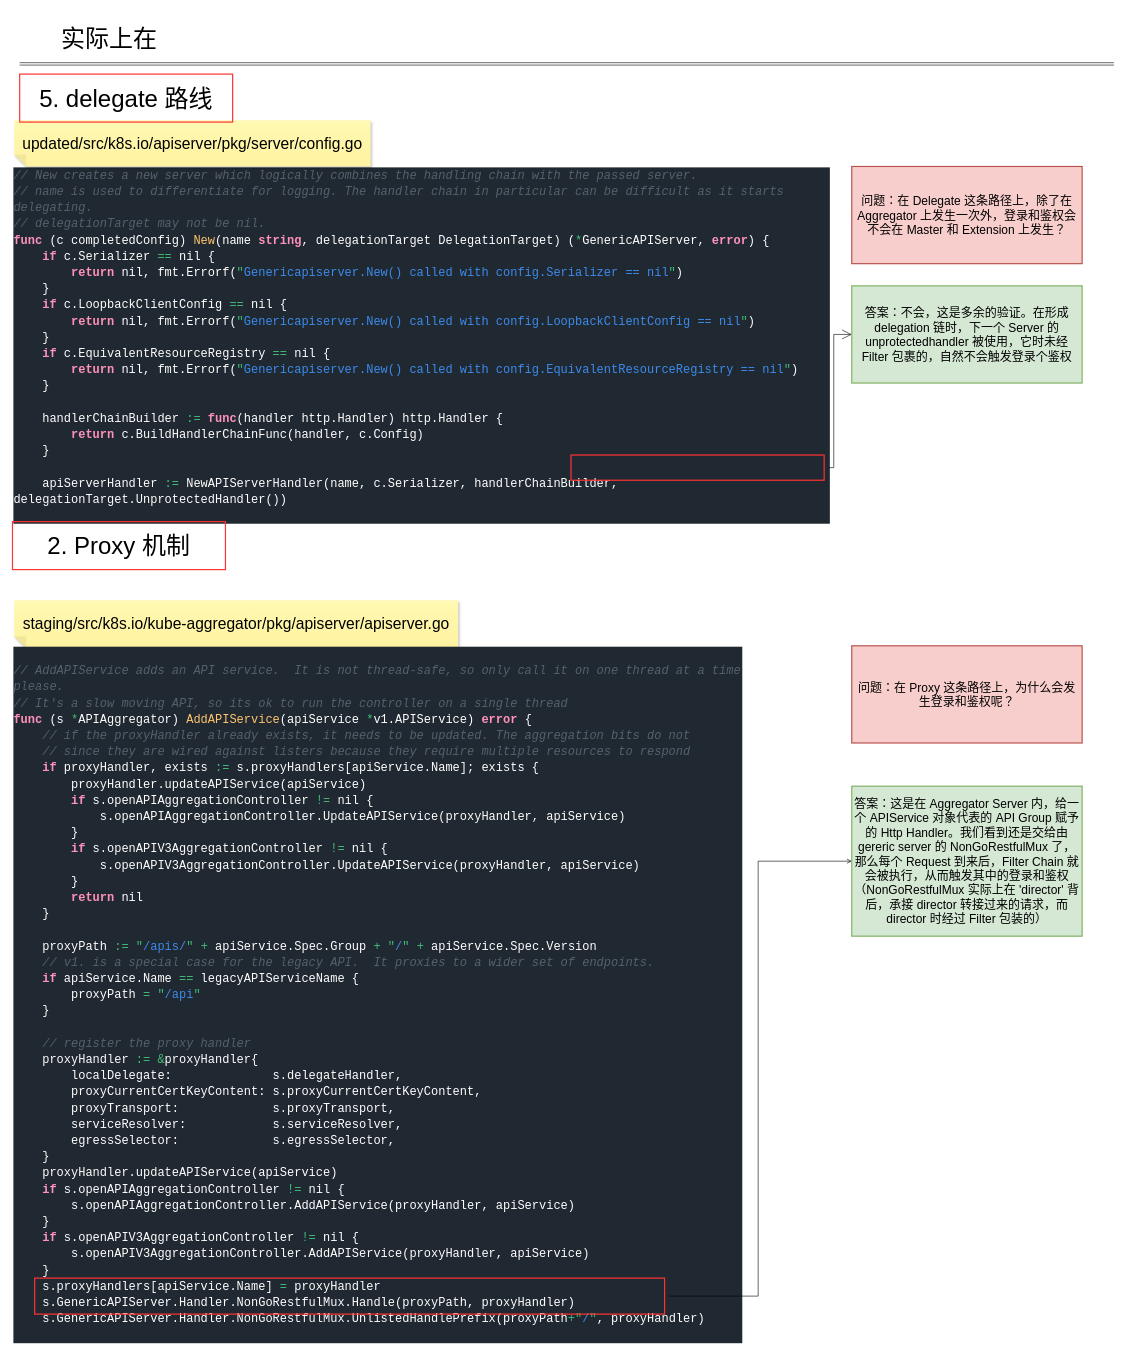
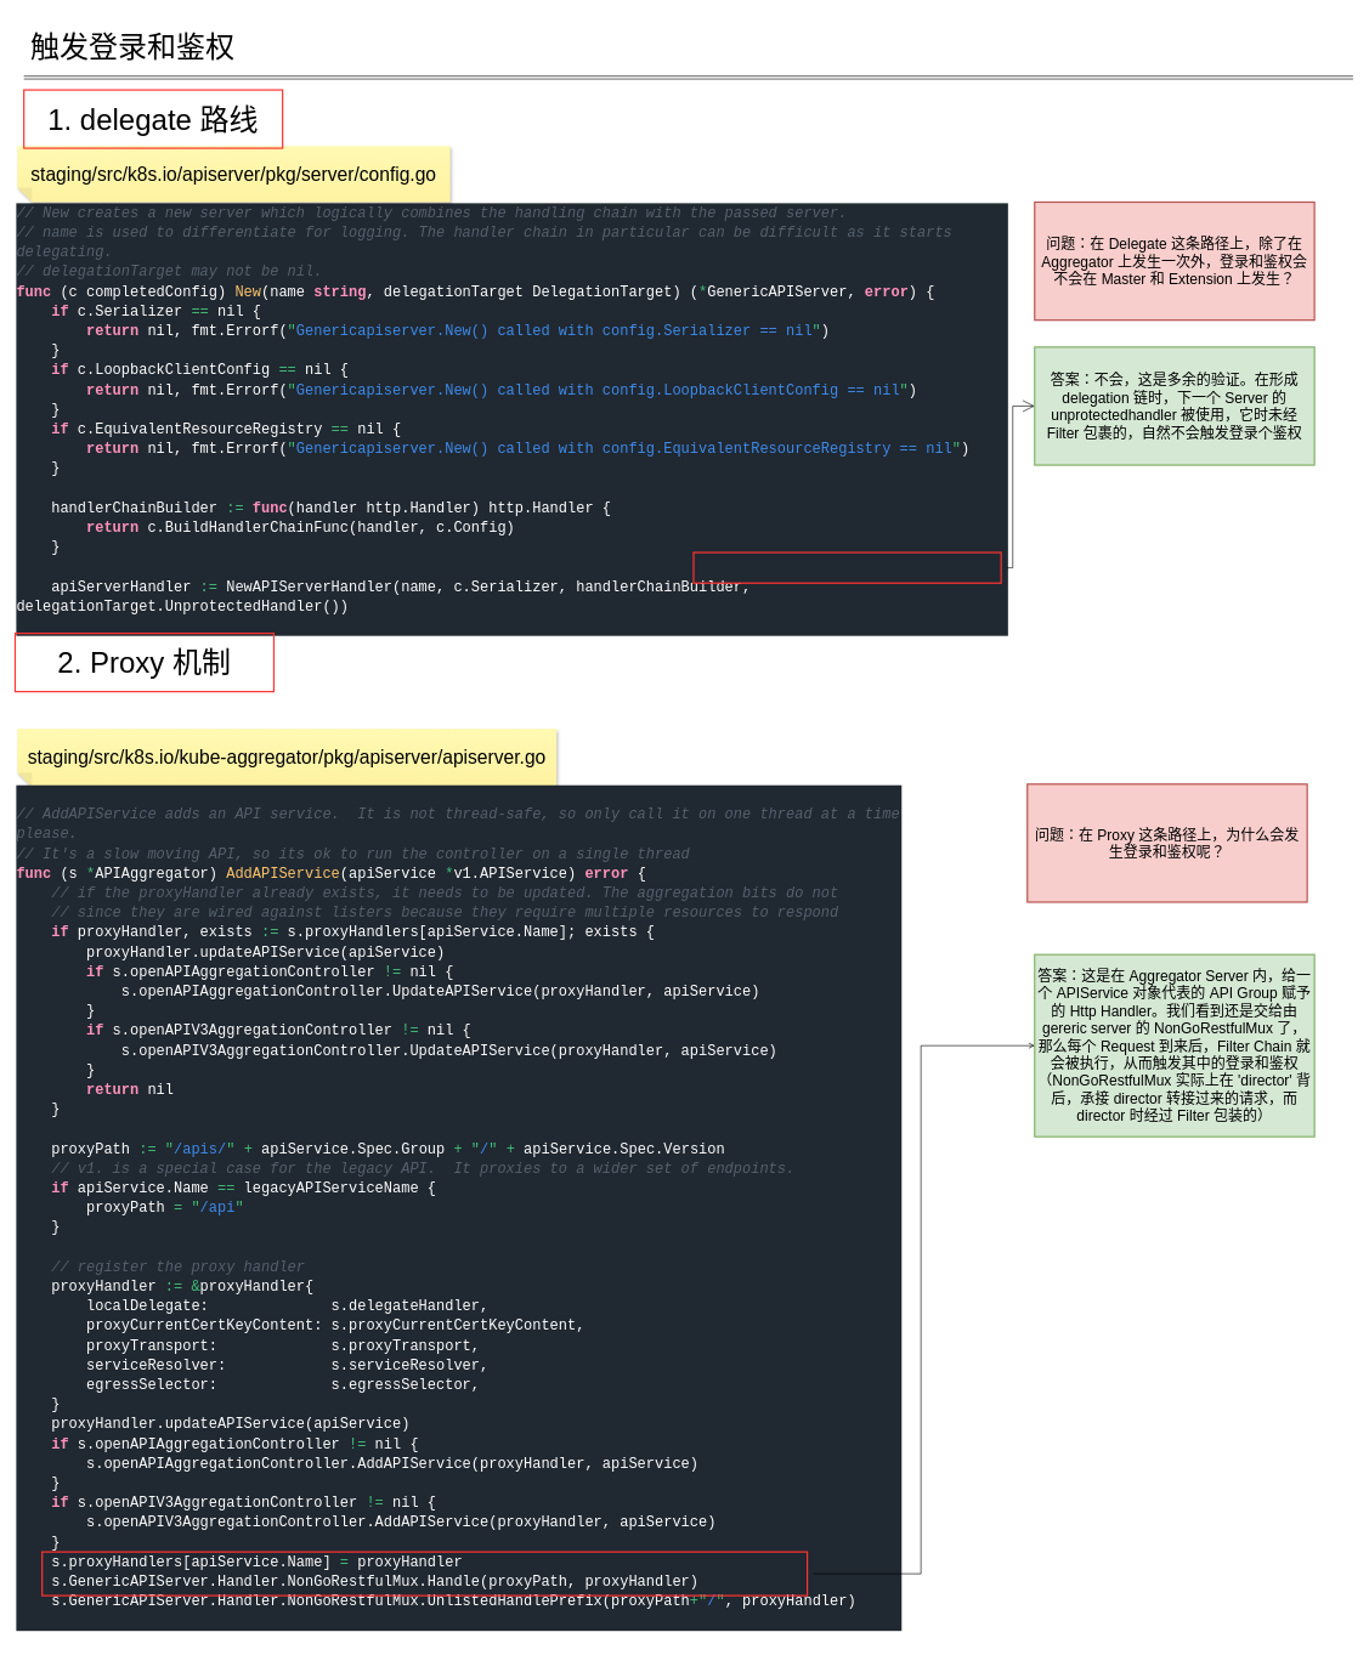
- <mxCell id="8" value="实际上在" style="text;strokeColor=none;fillColor=none;html=1;align=center;verticalAlign=middle;whiteSpace=wrap;rounded=0;labelBackgroundColor=none;strokeWidth=2;fontSize=40;" vertex="1" parent="1"><mxGeometry x="32" y="20" width="299" height="85" as="geometry" /></mxCell>
+ <mxCell id="8" value="触发登录和鉴权" style="text;strokeColor=none;fillColor=none;html=1;align=center;verticalAlign=middle;whiteSpace=wrap;rounded=0;labelBackgroundColor=none;strokeWidth=2;fontSize=40;" vertex="1" parent="1"><mxGeometry x="32" y="20" width="299" height="85" as="geometry" /></mxCell>
- <mxCell id="10" value="5. delegate 路线" style="rounded=0;whiteSpace=wrap;html=1;labelBackgroundColor=none;strokeColor=#FF3333;strokeWidth=2;fontSize=40;fillColor=none;gradientColor=none;" vertex="1" parent="1"><mxGeometry x="32" y="123" width="355" height="80" as="geometry" /></mxCell>
+ <mxCell id="10" value="1. delegate 路线" style="rounded=0;whiteSpace=wrap;html=1;labelBackgroundColor=none;strokeColor=#FF3333;strokeWidth=2;fontSize=40;fillColor=none;gradientColor=none;" vertex="1" parent="1"><mxGeometry x="32" y="123" width="355" height="80" as="geometry" /></mxCell>
- <mxCell id="3" value="&lt;span style=&quot;text-align: left; font-size: 26px;&quot;&gt;updated/src/k8s.io/apiserver/pkg/server/config.go&lt;/span&gt;" style="shape=note;whiteSpace=wrap;html=1;backgroundOutline=1;fontColor=#000000;darkOpacity=0.05;fillColor=#FFF9B2;strokeColor=none;fillStyle=solid;direction=west;gradientDirection=north;gradientColor=#FFF2A1;shadow=1;size=20;pointerEvents=1;labelBackgroundColor=none;fontSize=26;" vertex="1" parent="1"><mxGeometry x="23" y="200" width="594" height="77" as="geometry" /></mxCell>
+ <mxCell id="3" value="&lt;span style=&quot;text-align: left; font-size: 26px;&quot;&gt;staging/src/k8s.io/apiserver/pkg/server/config.go&lt;/span&gt;" style="shape=note;whiteSpace=wrap;html=1;backgroundOutline=1;fontColor=#000000;darkOpacity=0.05;fillColor=#FFF9B2;strokeColor=none;fillStyle=solid;direction=west;gradientDirection=north;gradientColor=#FFF2A1;shadow=1;size=20;pointerEvents=1;labelBackgroundColor=none;fontSize=26;" vertex="1" parent="1"><mxGeometry x="23" y="200" width="594" height="77" as="geometry" /></mxCell>
- <mxCell id="14" value="问题：在 Proxy 这条路径上，为什么会发生登录和鉴权呢？" style="text;strokeColor=#b85450;align=center;fillColor=#f8cecc;html=1;verticalAlign=middle;whiteSpace=wrap;rounded=0;labelBackgroundColor=none;strokeWidth=2;fontSize=20;" vertex="1" parent="1"><mxGeometry x="1419" y="1076" width="384" height="162" as="geometry" /></mxCell>
+ <mxCell id="14" value="问题：在 Proxy 这条路径上，为什么会发生登录和鉴权呢？" style="text;strokeColor=#b85450;align=center;fillColor=#f8cecc;html=1;verticalAlign=middle;whiteSpace=wrap;rounded=0;labelBackgroundColor=none;strokeWidth=2;fontSize=20;" vertex="1" parent="1"><mxGeometry x="1409" y="1076" width="384" height="162" as="geometry" /></mxCell>
